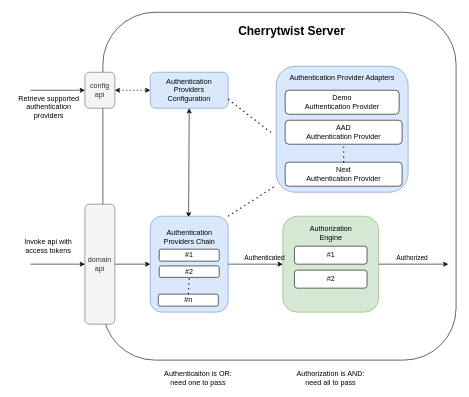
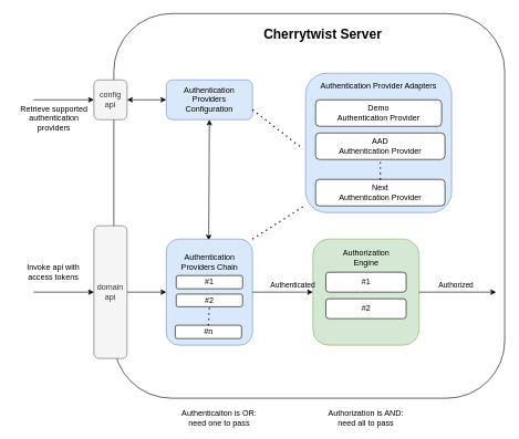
- <mxCell id="7" value="" style="endArrow=classic;startArrow=classic;html=1;exitX=1;exitY=0.5;exitDx=0;exitDy=0;entryX=0;entryY=0.5;entryDx=0;entryDy=0;dashed=1;" parent="1" source="6" target="5" edge="1"><mxGeometry width="50" height="50" relative="1" as="geometry"><mxPoint x="241" y="120" as="sourcePoint" /><mxPoint x="291" y="70" as="targetPoint" /></mxGeometry></mxCell>
+ <mxCell id="7" value="" style="endArrow=classic;startArrow=classic;html=1;exitX=1;exitY=0.5;exitDx=0;exitDy=0;entryX=0;entryY=0.5;entryDx=0;entryDy=0;" parent="1" source="6" target="5" edge="1"><mxGeometry width="50" height="50" relative="1" as="geometry"><mxPoint x="241" y="120" as="sourcePoint" /><mxPoint x="291" y="70" as="targetPoint" /></mxGeometry></mxCell>
